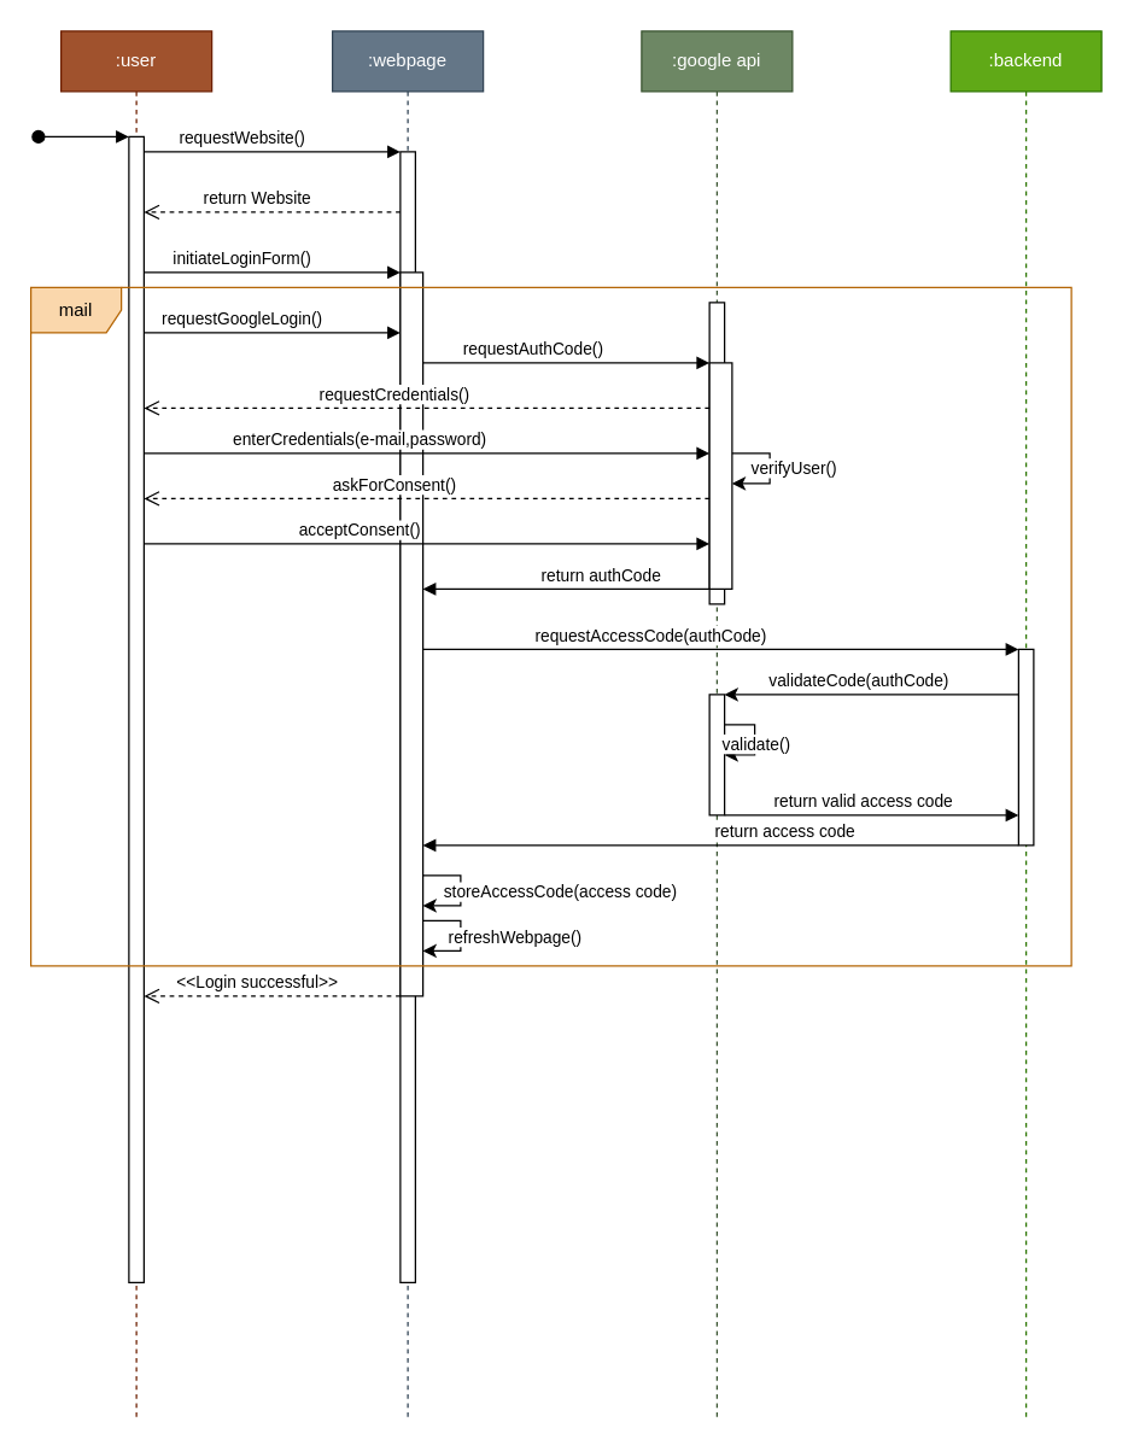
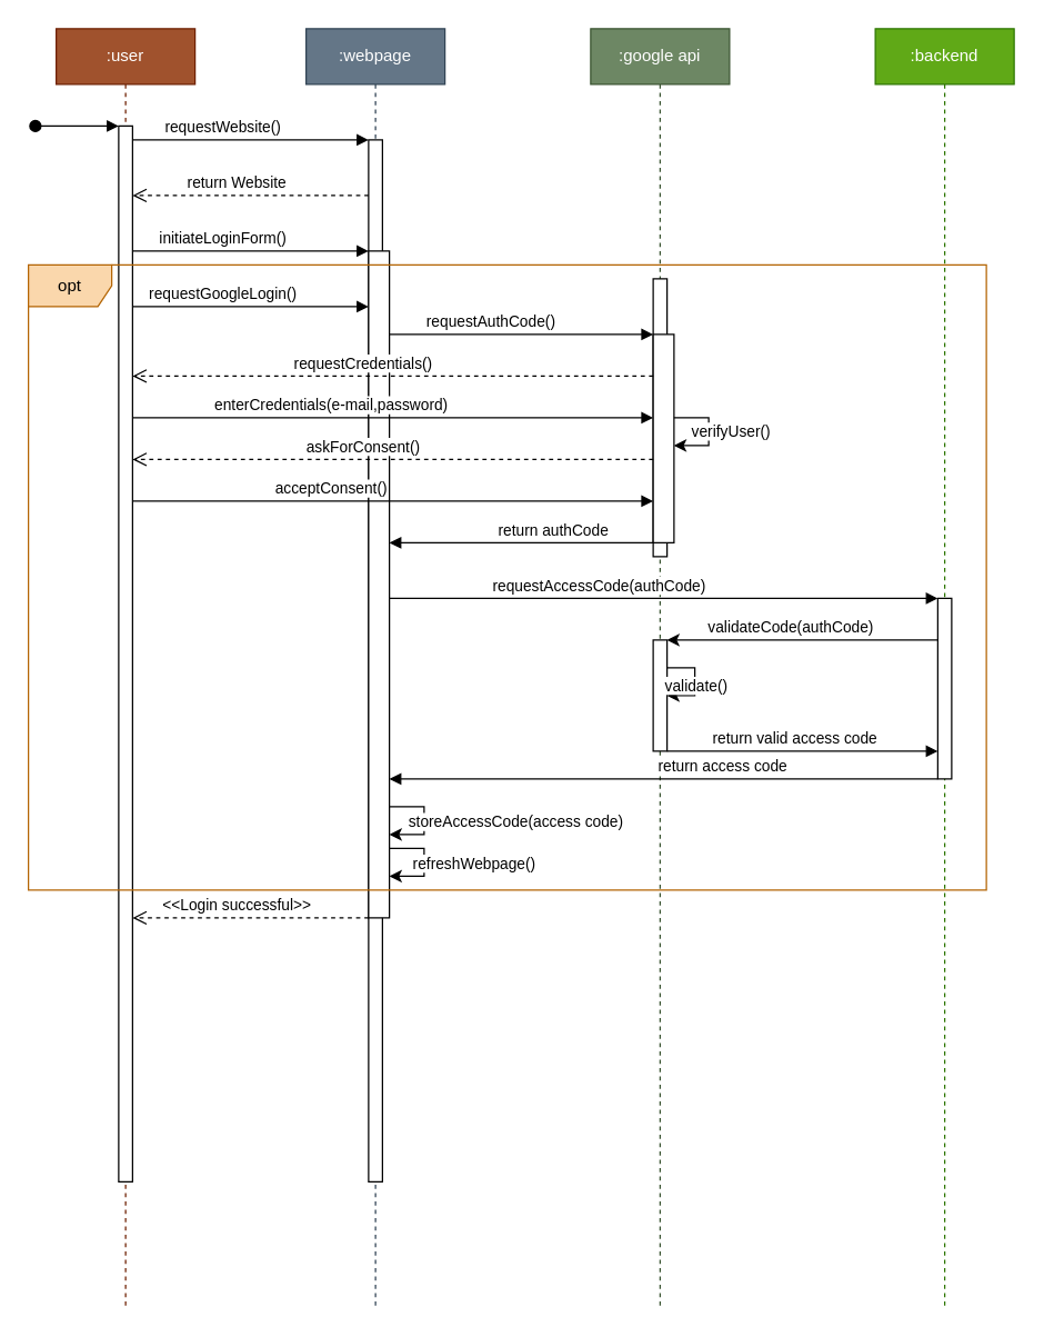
- <mxCell id="21" value="mail" style="shape=umlFrame;whiteSpace=wrap;html=1;pointerEvents=0;fillColor=#fad7ac;strokeColor=#b46504;" vertex="1" parent="1"><mxGeometry x="20" y="190" width="690" height="450" as="geometry" /></mxCell>
+ <mxCell id="21" value="opt" style="shape=umlFrame;whiteSpace=wrap;html=1;pointerEvents=0;fillColor=#fad7ac;strokeColor=#b46504;" vertex="1" parent="1"><mxGeometry x="20" y="190" width="690" height="450" as="geometry" /></mxCell>
